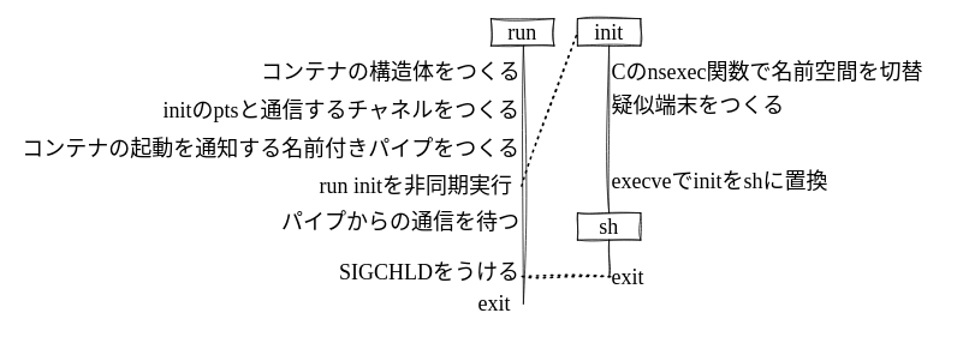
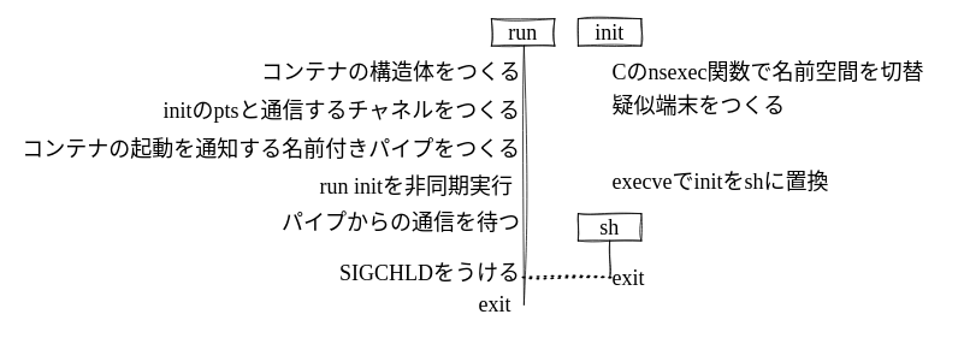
- <mxCell id="16" value="" style="endArrow=none;dashed=1;html=1;dashPattern=1 3;strokeWidth=2;rounded=0;sketch=1;hachureGap=4;jiggle=2;curveFitting=1;fontFamily=Architects Daughter;fontSource=https%3A%2F%2Ffonts.googleapis.com%2Fcss%3Ffamily%3DArchitects%2BDaughter;exitX=1;exitY=0.5;exitDx=0;exitDy=0;entryX=0;entryY=0.5;entryDx=0;entryDy=0;" parent="1" source="6" target="14" edge="1"><mxGeometry width="50" height="50" relative="1" as="geometry"><mxPoint x="578.5" y="257" as="sourcePoint" /><mxPoint x="667.5" y="122" as="targetPoint" /></mxGeometry></mxCell>
- <mxCell id="8" value="" style="endArrow=none;html=1;rounded=0;sketch=1;hachureGap=4;jiggle=2;curveFitting=1;fontFamily=Architects Daughter;fontSource=https%3A%2F%2Ffonts.googleapis.com%2Fcss%3Ffamily%3DArchitects%2BDaughter;entryX=0.5;entryY=1;entryDx=0;entryDy=0;exitX=0.5;exitY=0;exitDx=0;exitDy=0;" parent="1" source="19" target="14" edge="1"><mxGeometry width="50" height="50" relative="1" as="geometry"><mxPoint x="688" y="257" as="sourcePoint" /><mxPoint x="682.33" y="60" as="targetPoint" /></mxGeometry></mxCell>
